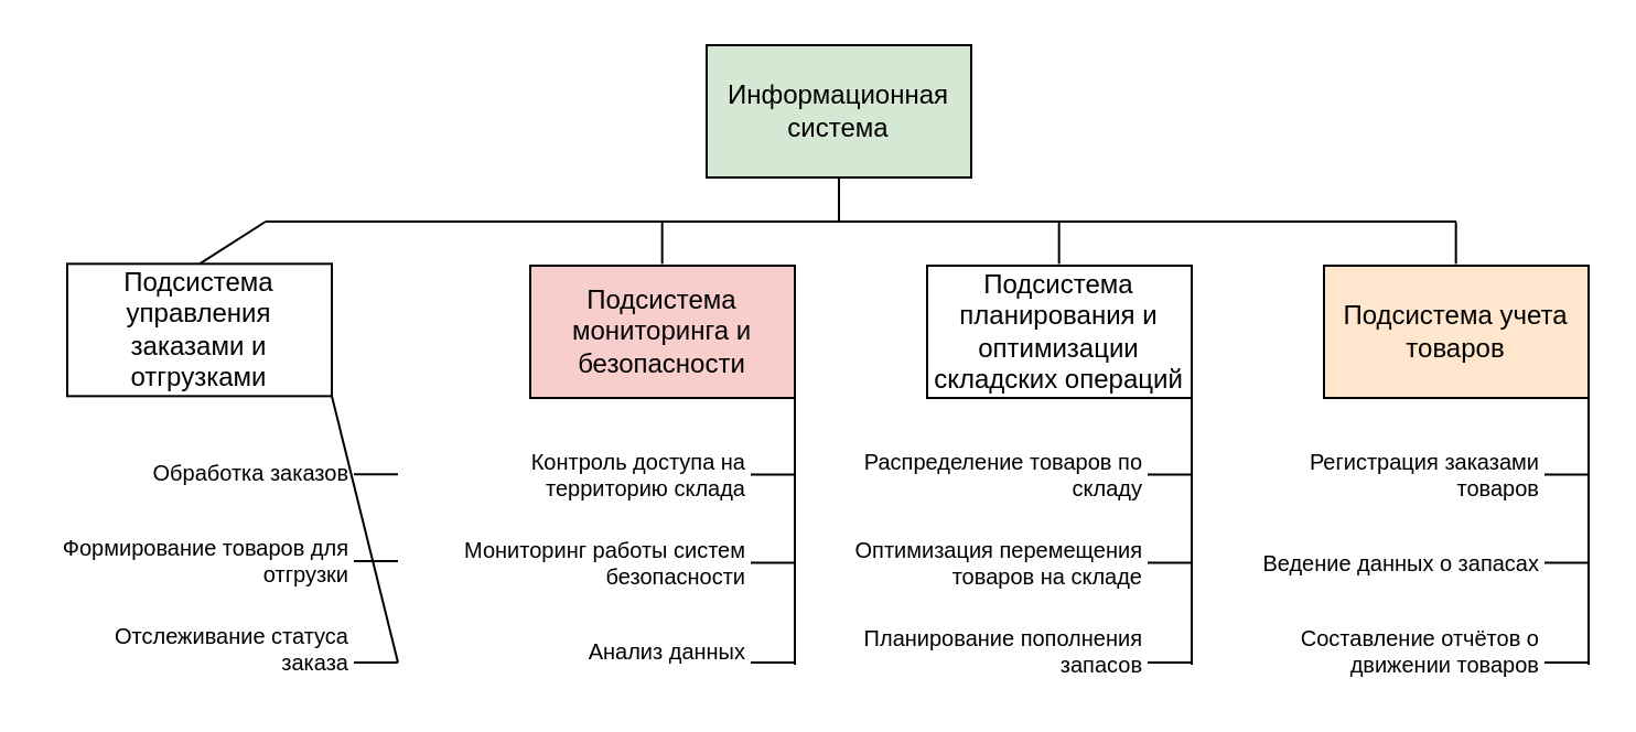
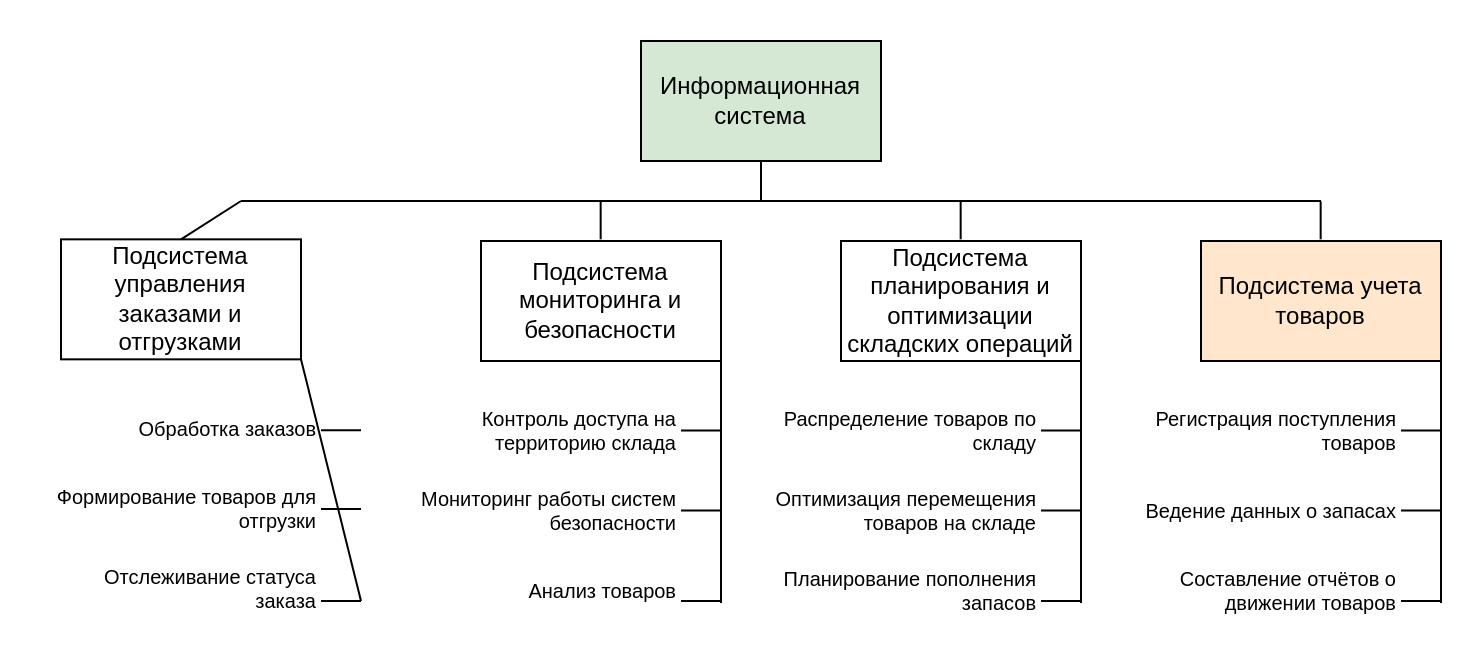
- <mxCell id="6" value="Подсистема мониторинга и безопасности" style="rounded=0;whiteSpace=wrap;html=1;fillColor=#f8cecc;" vertex="1" parent="1"><mxGeometry x="240" y="120" width="120" height="60" as="geometry" /></mxCell>
+ <mxCell id="6" value="Подсистема мониторинга и безопасности" style="rounded=0;whiteSpace=wrap;html=1;" vertex="1" parent="1"><mxGeometry x="240" y="120" width="120" height="60" as="geometry" /></mxCell>
- <mxCell id="17" value="Регистрация заказами товаров" style="text;strokeColor=none;fillColor=none;align=right;verticalAlign=middle;rounded=0;whiteSpace=wrap;html=1;fontSize=10;" vertex="1" parent="1"><mxGeometry x="560" y="200" width="140" height="30" as="geometry" /></mxCell>
+ <mxCell id="17" value="Регистрация поступления товаров" style="text;strokeColor=none;fillColor=none;align=right;verticalAlign=middle;rounded=0;whiteSpace=wrap;html=1;fontSize=10;" vertex="1" parent="1"><mxGeometry x="560" y="200" width="140" height="30" as="geometry" /></mxCell>
- <mxCell id="13" value="Анализ данных" style="text;strokeColor=none;fillColor=none;align=right;verticalAlign=middle;rounded=0;whiteSpace=wrap;html=1;fontSize=10;" vertex="1" parent="1"><mxGeometry x="200" y="280" width="140" height="30" as="geometry" /></mxCell>
+ <mxCell id="13" value="Анализ товаров" style="text;strokeColor=none;fillColor=none;align=right;verticalAlign=middle;rounded=0;whiteSpace=wrap;html=1;fontSize=10;" vertex="1" parent="1"><mxGeometry x="200" y="280" width="140" height="30" as="geometry" /></mxCell>
